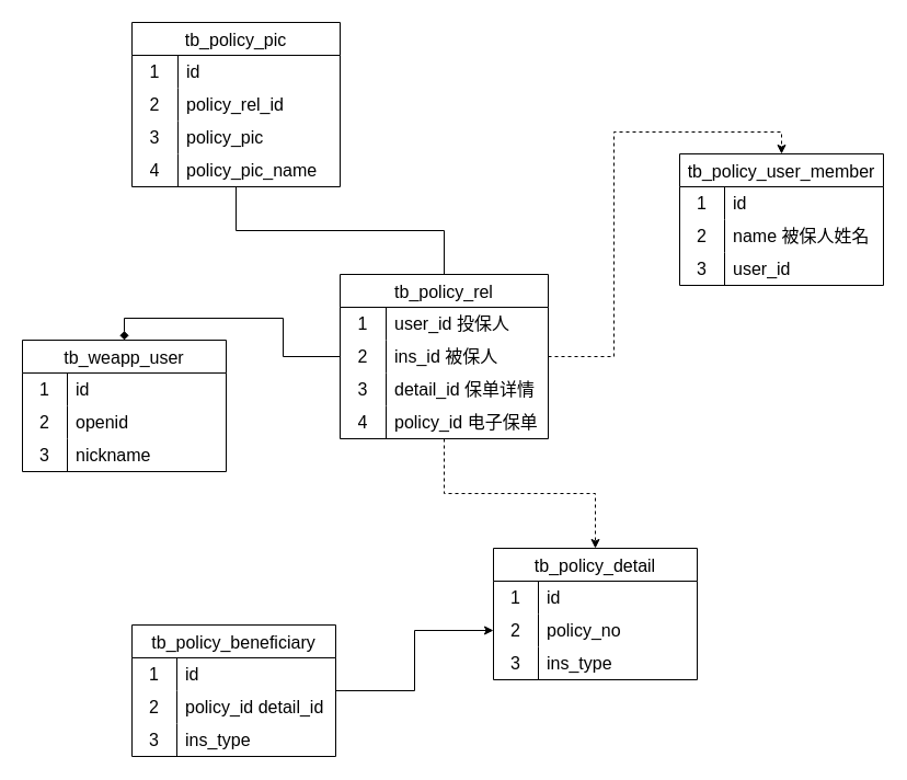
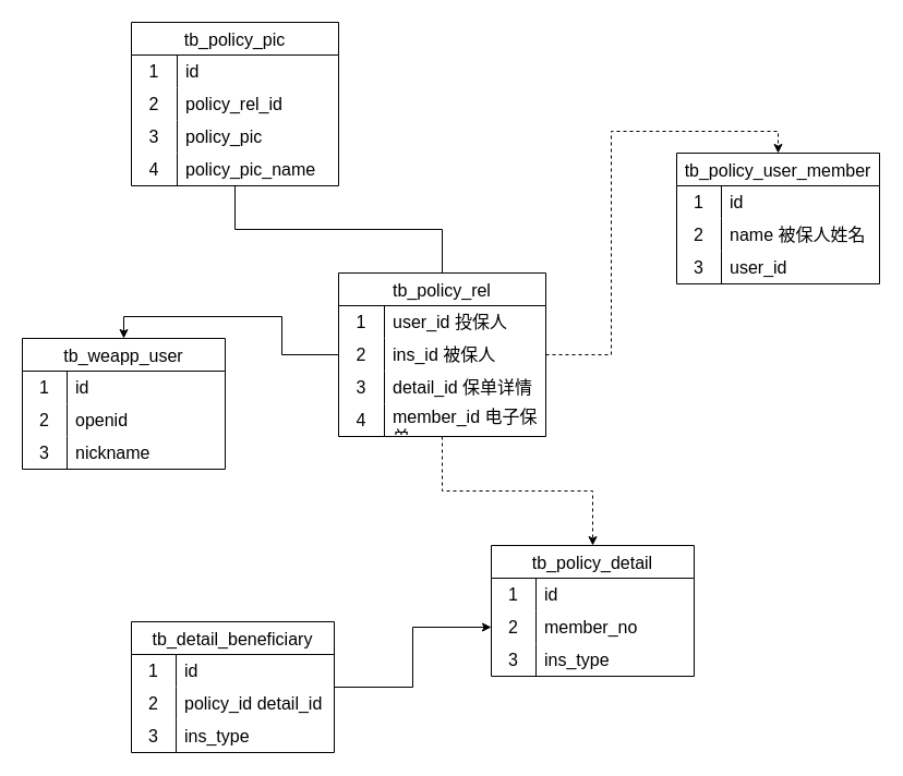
- <mxCell id="2" style="edgeStyle=orthogonalEdgeStyle;rounded=0;orthogonalLoop=1;jettySize=auto;html=1;entryX=0.5;entryY=0;entryDx=0;entryDy=0;endArrow=diamond;" edge="1" parent="1" source="35" target="25"><mxGeometry relative="1" as="geometry" /></mxCell>
+ <mxCell id="2" style="edgeStyle=orthogonalEdgeStyle;rounded=0;orthogonalLoop=1;jettySize=auto;html=1;entryX=0.5;entryY=0;entryDx=0;entryDy=0;" edge="1" parent="1" source="35" target="25"><mxGeometry relative="1" as="geometry" /></mxCell>
- <mxCell id="47" value="policy_id 电子保单" style="shape=partialRectangle;html=1;whiteSpace=wrap;connectable=0;fillColor=none;top=0;left=0;bottom=0;right=0;align=left;spacingLeft=6;overflow=hidden;strokeColor=inherit;fontSize=16;" vertex="1" parent="45"><mxGeometry x="42" width="148" height="30" as="geometry"><mxRectangle width="148" height="30" as="alternateBounds" /></mxGeometry></mxCell>
+ <mxCell id="47" value="member_id 电子保单" style="shape=partialRectangle;html=1;whiteSpace=wrap;connectable=0;fillColor=none;top=0;left=0;bottom=0;right=0;align=left;spacingLeft=6;overflow=hidden;strokeColor=inherit;fontSize=16;" vertex="1" parent="45"><mxGeometry x="42" width="148" height="30" as="geometry"><mxRectangle width="148" height="30" as="alternateBounds" /></mxGeometry></mxCell>
- <mxCell id="21" value="policy_no" style="shape=partialRectangle;html=1;whiteSpace=wrap;connectable=0;fillColor=none;top=0;left=0;bottom=0;right=0;align=left;spacingLeft=6;overflow=hidden;strokeColor=inherit;fontSize=16;" vertex="1" parent="19"><mxGeometry x="41" width="145" height="30" as="geometry"><mxRectangle width="145" height="30" as="alternateBounds" /></mxGeometry></mxCell>
+ <mxCell id="21" value="member_no" style="shape=partialRectangle;html=1;whiteSpace=wrap;connectable=0;fillColor=none;top=0;left=0;bottom=0;right=0;align=left;spacingLeft=6;overflow=hidden;strokeColor=inherit;fontSize=16;" vertex="1" parent="19"><mxGeometry x="41" width="145" height="30" as="geometry"><mxRectangle width="145" height="30" as="alternateBounds" /></mxGeometry></mxCell>
- <mxCell id="63" value="tb_policy_beneficiary" style="shape=table;startSize=30;container=1;collapsible=0;childLayout=tableLayout;fixedRows=1;rowLines=0;fontStyle=0;strokeColor=default;fontSize=16;" vertex="1" parent="1"><mxGeometry x="120" y="570" width="186" height="120" as="geometry" /></mxCell>
+ <mxCell id="63" value="tb_detail_beneficiary" style="shape=table;startSize=30;container=1;collapsible=0;childLayout=tableLayout;fixedRows=1;rowLines=0;fontStyle=0;strokeColor=default;fontSize=16;" vertex="1" parent="1"><mxGeometry x="120" y="570" width="186" height="120" as="geometry" /></mxCell>
